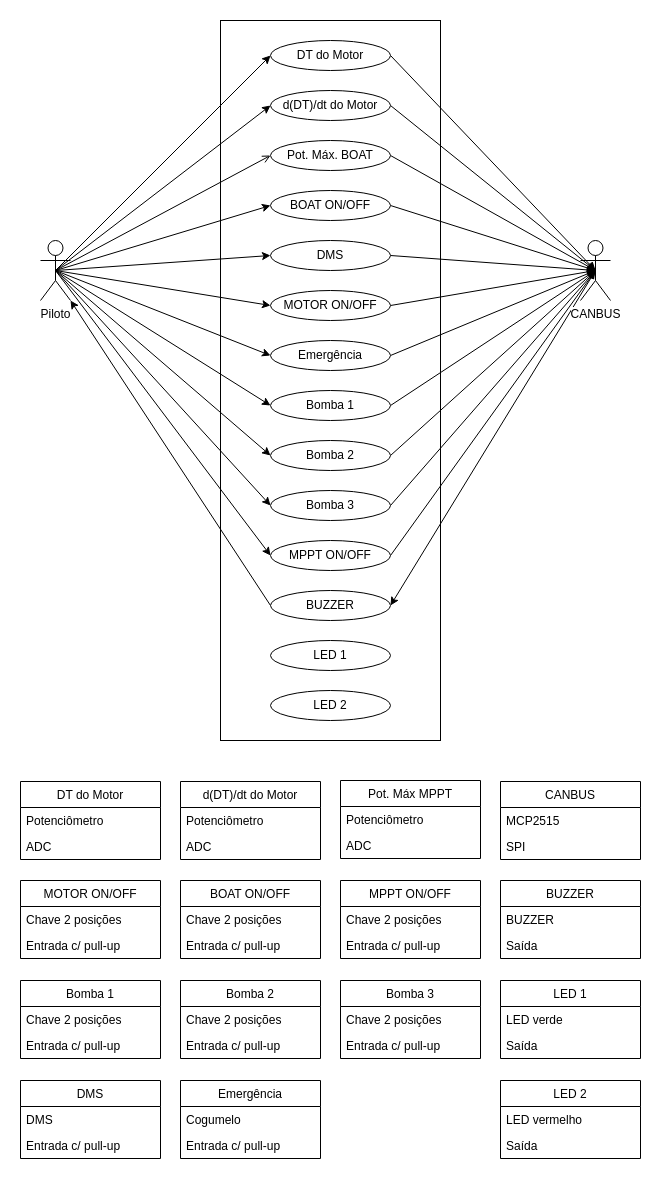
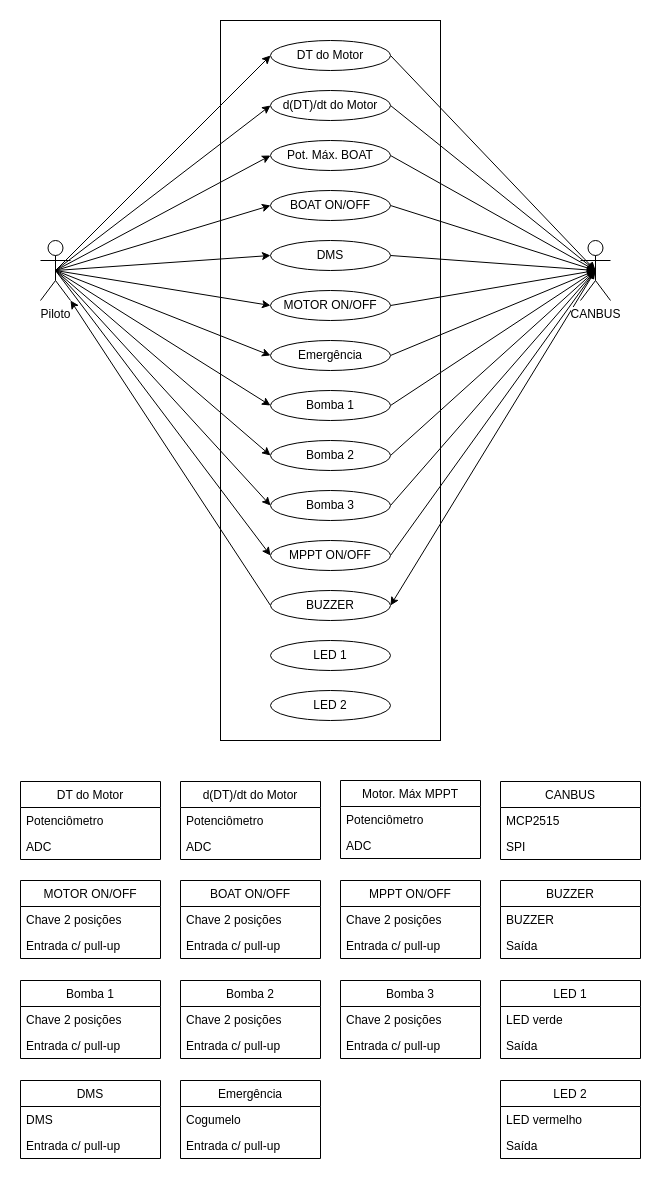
- <mxCell id="5" style="edgeStyle=none;rounded=0;orthogonalLoop=1;jettySize=auto;html=1;exitX=0.5;exitY=0.5;exitDx=0;exitDy=0;exitPerimeter=0;entryX=0;entryY=0.5;entryDx=0;entryDy=0;endArrow=open;" edge="1" parent="1" source="14" target="20"><mxGeometry relative="1" as="geometry" /></mxCell>
+ <mxCell id="5" style="edgeStyle=none;rounded=0;orthogonalLoop=1;jettySize=auto;html=1;exitX=0.5;exitY=0.5;exitDx=0;exitDy=0;exitPerimeter=0;entryX=0;entryY=0.5;entryDx=0;entryDy=0;" edge="1" parent="1" source="14" target="20"><mxGeometry relative="1" as="geometry" /></mxCell>
- <mxCell id="45" value="Pot. Máx MPPT" style="swimlane;fontStyle=0;childLayout=stackLayout;horizontal=1;startSize=26;fillColor=none;horizontalStack=0;resizeParent=1;resizeParentMax=0;resizeLast=0;collapsible=1;marginBottom=0;" vertex="1" parent="1"><mxGeometry x="340" y="780" width="140" height="78" as="geometry" /></mxCell>
+ <mxCell id="45" value="Motor. Máx MPPT" style="swimlane;fontStyle=0;childLayout=stackLayout;horizontal=1;startSize=26;fillColor=none;horizontalStack=0;resizeParent=1;resizeParentMax=0;resizeLast=0;collapsible=1;marginBottom=0;" vertex="1" parent="1"><mxGeometry x="340" y="780" width="140" height="78" as="geometry" /></mxCell>
